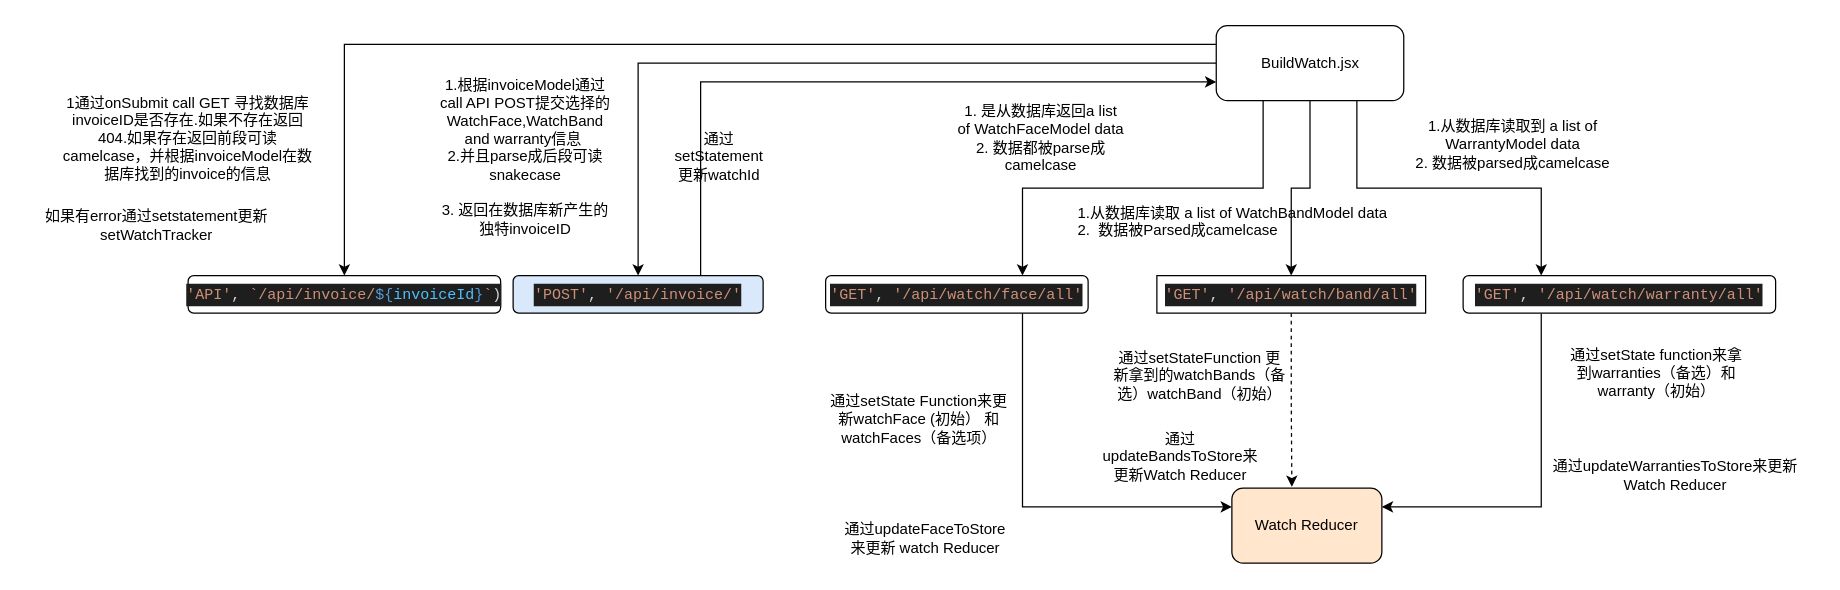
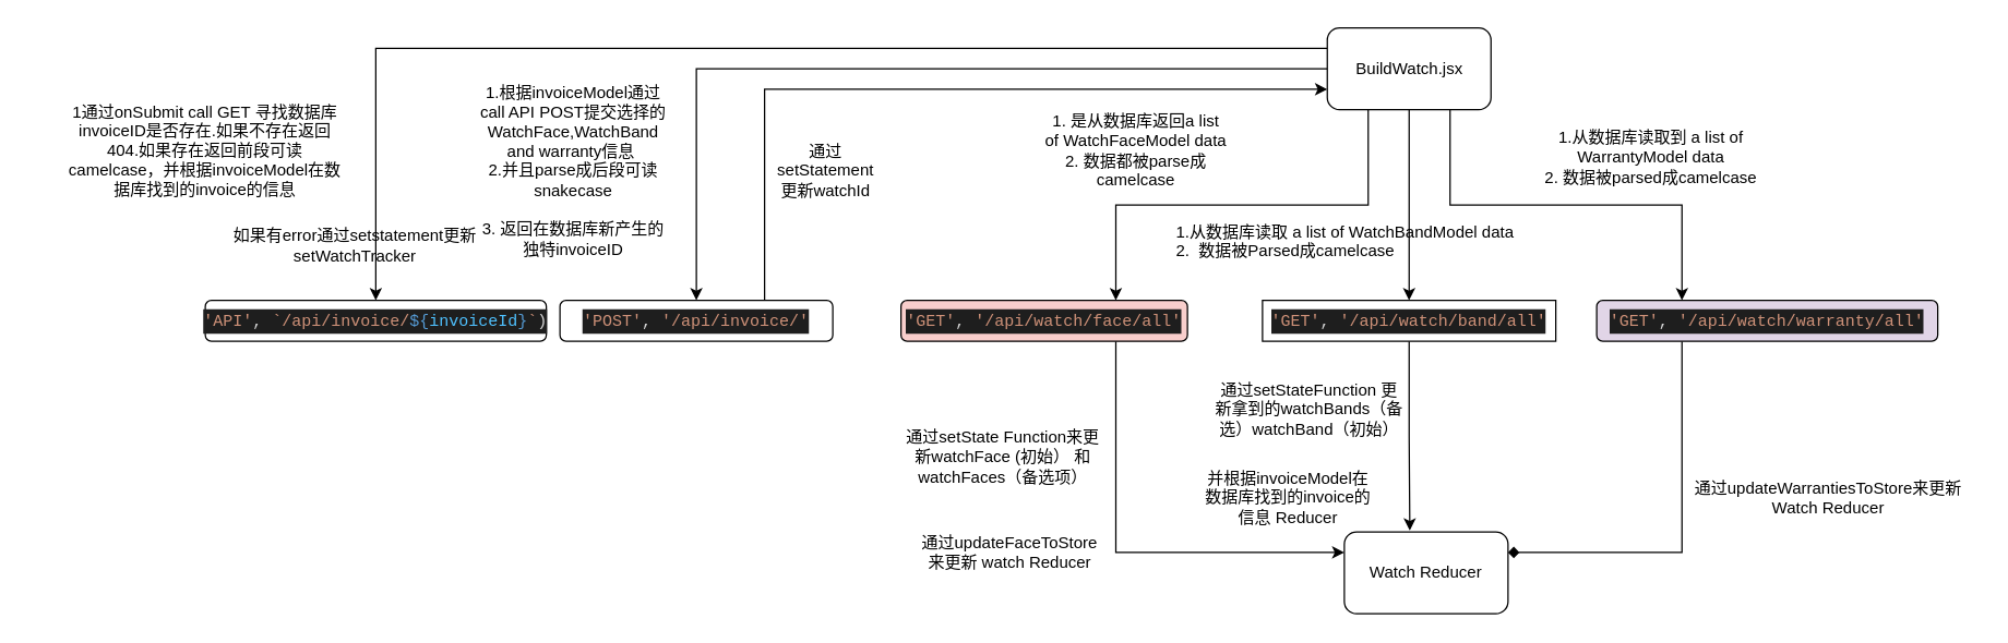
- <mxCell id="13" value="BuildWatch.jsx" style="rounded=1;whiteSpace=wrap;html=1;" parent="1" vertex="1"><mxGeometry x="972.5" y="20" width="150" height="60" as="geometry" /></mxCell>
+ <mxCell id="13" value="BuildWatch.jsx" style="rounded=1;whiteSpace=wrap;html=1;" parent="1" vertex="1"><mxGeometry x="972.5" y="20" width="120" height="60" as="geometry" /></mxCell>
- <mxCell id="28" value="通过setStatement更新watchId" style="text;html=1;strokeColor=none;fillColor=none;align=center;verticalAlign=middle;whiteSpace=wrap;rounded=0;" vertex="1" parent="1"><mxGeometry x="540" y="115" width="70" height="20" as="geometry" /></mxCell>
+ <mxCell id="28" value="通过setStatement更新watchId" style="text;html=1;strokeColor=none;fillColor=none;align=center;verticalAlign=middle;whiteSpace=wrap;rounded=0;" vertex="1" parent="1"><mxGeometry x="570" y="115" width="70" height="20" as="geometry" /></mxCell>
- <mxCell id="30" value="如果有error通过setstatement更新setWatchTracker" style="text;html=1;strokeColor=none;fillColor=none;align=center;verticalAlign=middle;whiteSpace=wrap;rounded=0;" vertex="1" parent="1"><mxGeometry x="20" y="170" width="210" height="20" as="geometry" /></mxCell>
+ <mxCell id="30" value="如果有error通过setstatement更新setWatchTracker" style="text;html=1;strokeColor=none;fillColor=none;align=center;verticalAlign=middle;whiteSpace=wrap;rounded=0;" vertex="1" parent="1"><mxGeometry x="155" y="170" width="210" height="20" as="geometry" /></mxCell>
- <mxCell id="25" value="&lt;div style=&quot;color: rgb(212 , 212 , 212) ; background-color: rgb(30 , 30 , 30) ; font-family: &amp;#34;menlo&amp;#34; , &amp;#34;monaco&amp;#34; , &amp;#34;courier new&amp;#34; , monospace ; line-height: 18px ; white-space: pre&quot;&gt;&lt;span style=&quot;color: #ce9178&quot;&gt;'POST'&lt;/span&gt;, &lt;span style=&quot;color: #ce9178&quot;&gt;'/api/invoice/'&lt;/span&gt;&lt;/div&gt;" style="rounded=1;whiteSpace=wrap;html=1;fillColor=#dae8fc;" vertex="1" parent="1"><mxGeometry x="410" y="220" width="200" height="30" as="geometry" /></mxCell>
+ <mxCell id="25" value="&lt;div style=&quot;color: rgb(212 , 212 , 212) ; background-color: rgb(30 , 30 , 30) ; font-family: &amp;#34;menlo&amp;#34; , &amp;#34;monaco&amp;#34; , &amp;#34;courier new&amp;#34; , monospace ; line-height: 18px ; white-space: pre&quot;&gt;&lt;span style=&quot;color: #ce9178&quot;&gt;'POST'&lt;/span&gt;, &lt;span style=&quot;color: #ce9178&quot;&gt;'/api/invoice/'&lt;/span&gt;&lt;/div&gt;" style="rounded=1;whiteSpace=wrap;html=1;" vertex="1" parent="1"><mxGeometry x="410" y="220" width="200" height="30" as="geometry" /></mxCell>
- <mxCell id="3" value="&lt;div style=&quot;color: rgb(212 , 212 , 212) ; background-color: rgb(30 , 30 , 30) ; font-family: &amp;#34;menlo&amp;#34; , &amp;#34;monaco&amp;#34; , &amp;#34;courier new&amp;#34; , monospace ; line-height: 18px ; white-space: pre&quot;&gt;&lt;span style=&quot;color: #ce9178&quot;&gt;'GET'&lt;/span&gt;, &lt;span style=&quot;color: #ce9178&quot;&gt;'/api/watch/face/all'&lt;/span&gt;&lt;/div&gt;" style="rounded=1;whiteSpace=wrap;html=1;" parent="1" vertex="1"><mxGeometry x="660" y="220" width="210" height="30" as="geometry" /></mxCell>
+ <mxCell id="3" value="&lt;div style=&quot;color: rgb(212 , 212 , 212) ; background-color: rgb(30 , 30 , 30) ; font-family: &amp;#34;menlo&amp;#34; , &amp;#34;monaco&amp;#34; , &amp;#34;courier new&amp;#34; , monospace ; line-height: 18px ; white-space: pre&quot;&gt;&lt;span style=&quot;color: #ce9178&quot;&gt;'GET'&lt;/span&gt;, &lt;span style=&quot;color: #ce9178&quot;&gt;'/api/watch/face/all'&lt;/span&gt;&lt;/div&gt;" style="rounded=1;whiteSpace=wrap;html=1;fillColor=#f8cecc;" parent="1" vertex="1"><mxGeometry x="660" y="220" width="210" height="30" as="geometry" /></mxCell>
- <mxCell id="5" value="&lt;div style=&quot;color: rgb(212 , 212 , 212) ; background-color: rgb(30 , 30 , 30) ; font-family: &amp;#34;menlo&amp;#34; , &amp;#34;monaco&amp;#34; , &amp;#34;courier new&amp;#34; , monospace ; line-height: 18px ; white-space: pre&quot;&gt;&lt;span style=&quot;color: #ce9178&quot;&gt;'GET'&lt;/span&gt;, &lt;span style=&quot;color: #ce9178&quot;&gt;'/api/watch/warranty/all'&lt;/span&gt;&lt;/div&gt;" style="rounded=1;whiteSpace=wrap;html=1;" parent="1" vertex="1"><mxGeometry x="1170" y="220" width="250" height="30" as="geometry" /></mxCell>
+ <mxCell id="5" value="&lt;div style=&quot;color: rgb(212 , 212 , 212) ; background-color: rgb(30 , 30 , 30) ; font-family: &amp;#34;menlo&amp;#34; , &amp;#34;monaco&amp;#34; , &amp;#34;courier new&amp;#34; , monospace ; line-height: 18px ; white-space: pre&quot;&gt;&lt;span style=&quot;color: #ce9178&quot;&gt;'GET'&lt;/span&gt;, &lt;span style=&quot;color: #ce9178&quot;&gt;'/api/watch/warranty/all'&lt;/span&gt;&lt;/div&gt;" style="rounded=1;whiteSpace=wrap;html=1;fillColor=#e1d5e7;" parent="1" vertex="1"><mxGeometry x="1170" y="220" width="250" height="30" as="geometry" /></mxCell>
- <mxCell id="22" value="通过setState function来拿到warranties（备选）和warranty（初始）" style="text;html=1;strokeColor=none;fillColor=none;align=center;verticalAlign=middle;whiteSpace=wrap;rounded=0;" parent="1" vertex="1"><mxGeometry x="1250" y="272.5" width="150" height="50" as="geometry" /></mxCell>
- <mxCell id="6" style="edgeStyle=orthogonalEdgeStyle;rounded=0;orthogonalLoop=1;jettySize=auto;html=1;entryX=0.4;entryY=-0.017;entryDx=0;entryDy=0;entryPerimeter=0;dashed=1;" parent="1" source="7" target="15" edge="1"><mxGeometry relative="1" as="geometry" /></mxCell>
+ <mxCell id="6" style="edgeStyle=orthogonalEdgeStyle;rounded=0;orthogonalLoop=1;jettySize=auto;html=1;entryX=0.4;entryY=-0.017;entryDx=0;entryDy=0;entryPerimeter=0;" parent="1" source="7" target="15" edge="1"><mxGeometry relative="1" as="geometry" /></mxCell>
- <mxCell id="19" value="通过updateBandsToStore来更新Watch Reducer" style="text;html=1;strokeColor=none;fillColor=none;align=center;verticalAlign=middle;whiteSpace=wrap;rounded=0;" parent="1" vertex="1"><mxGeometry x="880" y="330" width="128" height="70" as="geometry" /></mxCell>
+ <mxCell id="19" value="并根据invoiceModel在数据库找到的invoice的信息 Reducer" style="text;html=1;strokeColor=none;fillColor=none;align=center;verticalAlign=middle;whiteSpace=wrap;rounded=0;" parent="1" vertex="1"><mxGeometry x="880" y="330" width="128" height="70" as="geometry" /></mxCell>
- <mxCell id="23" value="通过updateWarrantiesToStore来更新Watch Reducer" style="text;html=1;strokeColor=none;fillColor=none;align=center;verticalAlign=middle;whiteSpace=wrap;rounded=0;" parent="1" vertex="1"><mxGeometry x="1230" y="360" width="220" height="40" as="geometry" /></mxCell>
+ <mxCell id="23" value="通过updateWarrantiesToStore来更新Watch Reducer" style="text;html=1;strokeColor=none;fillColor=none;align=center;verticalAlign=middle;whiteSpace=wrap;rounded=0;" parent="1" vertex="1"><mxGeometry x="1230" y="345" width="220" height="40" as="geometry" /></mxCell>
- <mxCell id="4" style="edgeStyle=orthogonalEdgeStyle;rounded=0;orthogonalLoop=1;jettySize=auto;html=1;exitX=0.25;exitY=1;exitDx=0;exitDy=0;entryX=1;entryY=0.25;entryDx=0;entryDy=0;" parent="1" source="5" target="15" edge="1"><mxGeometry relative="1" as="geometry" /></mxCell>
+ <mxCell id="4" style="edgeStyle=orthogonalEdgeStyle;rounded=0;orthogonalLoop=1;jettySize=auto;html=1;exitX=0.25;exitY=1;exitDx=0;exitDy=0;entryX=1;entryY=0.25;entryDx=0;entryDy=0;endArrow=diamond;" parent="1" source="5" target="15" edge="1"><mxGeometry relative="1" as="geometry" /></mxCell>
- <mxCell id="15" value="Watch Reducer" style="rounded=1;whiteSpace=wrap;html=1;fillColor=#ffe6cc;" parent="1" vertex="1"><mxGeometry x="985" y="390" width="120" height="60" as="geometry" /></mxCell>
+ <mxCell id="15" value="Watch Reducer" style="rounded=1;whiteSpace=wrap;html=1;" parent="1" vertex="1"><mxGeometry x="985" y="390" width="120" height="60" as="geometry" /></mxCell>
- <mxCell id="16" value="通过updateFaceToStore来更新 watch Reducer&lt;br&gt;" style="text;html=1;strokeColor=none;fillColor=none;align=center;verticalAlign=middle;whiteSpace=wrap;rounded=0;" parent="1" vertex="1"><mxGeometry x="670" y="410" width="140" height="40" as="geometry" /></mxCell>
+ <mxCell id="16" value="通过updateFaceToStore来更新 watch Reducer&lt;br&gt;" style="text;html=1;strokeColor=none;fillColor=none;align=center;verticalAlign=middle;whiteSpace=wrap;rounded=0;" parent="1" vertex="1"><mxGeometry x="670" y="385" width="140" height="40" as="geometry" /></mxCell>
